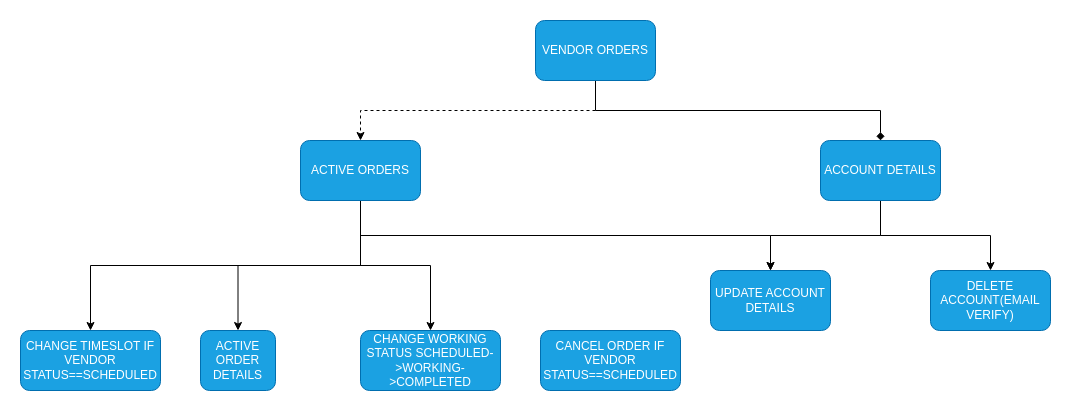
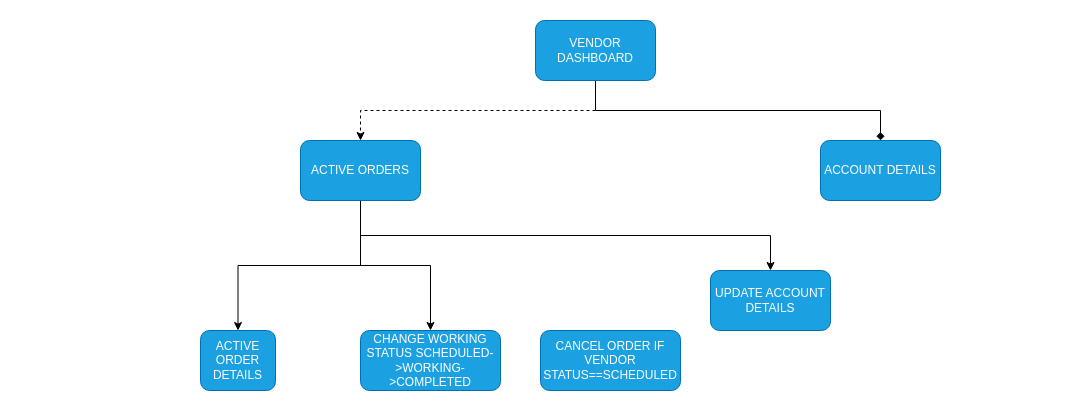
- <mxCell id="4" value="VENDOR ORDERS" style="whiteSpace=wrap;html=1;fillColor=#1ba1e2;strokeColor=#006EAF;fontColor=#ffffff;rounded=1;" parent="1" vertex="1"><mxGeometry x="535" y="20" width="120" height="60" as="geometry" /></mxCell>
+ <mxCell id="4" value="VENDOR DASHBOARD" style="whiteSpace=wrap;html=1;fillColor=#1ba1e2;strokeColor=#006EAF;fontColor=#ffffff;rounded=1;" parent="1" vertex="1"><mxGeometry x="535" y="20" width="120" height="60" as="geometry" /></mxCell>
- <mxCell id="13" value="" style="edgeStyle=orthogonalEdgeStyle;rounded=0;orthogonalLoop=1;jettySize=auto;html=1;" parent="1" source="15" target="16" edge="1"><mxGeometry relative="1" as="geometry" /></mxCell>
- <mxCell id="14" value="" style="edgeStyle=orthogonalEdgeStyle;rounded=0;orthogonalLoop=1;jettySize=auto;html=1;" parent="1" source="15" target="17" edge="1"><mxGeometry relative="1" as="geometry" /></mxCell>
- <mxCell id="5" style="edgeStyle=orthogonalEdgeStyle;rounded=0;orthogonalLoop=1;jettySize=auto;html=1;exitX=0.5;exitY=1;exitDx=0;exitDy=0;entryX=0.5;entryY=0;entryDx=0;entryDy=0;" parent="1" source="9" target="10" edge="1"><mxGeometry relative="1" as="geometry" /></mxCell>
- <mxCell id="17" value="DELETE ACCOUNT(EMAIL VERIFY)" style="whiteSpace=wrap;html=1;fillColor=#1ba1e2;strokeColor=#006EAF;fontColor=#ffffff;rounded=1;" parent="1" vertex="1"><mxGeometry x="930" y="270" width="120" height="60" as="geometry" /></mxCell>
- <mxCell id="10" value="CHANGE TIMESLOT IF VENDOR STATUS==SCHEDULED" style="whiteSpace=wrap;html=1;fillColor=#1ba1e2;strokeColor=#006EAF;fontColor=#ffffff;rounded=1;" parent="1" vertex="1"><mxGeometry x="20" y="330" width="140" height="60" as="geometry" /></mxCell>
